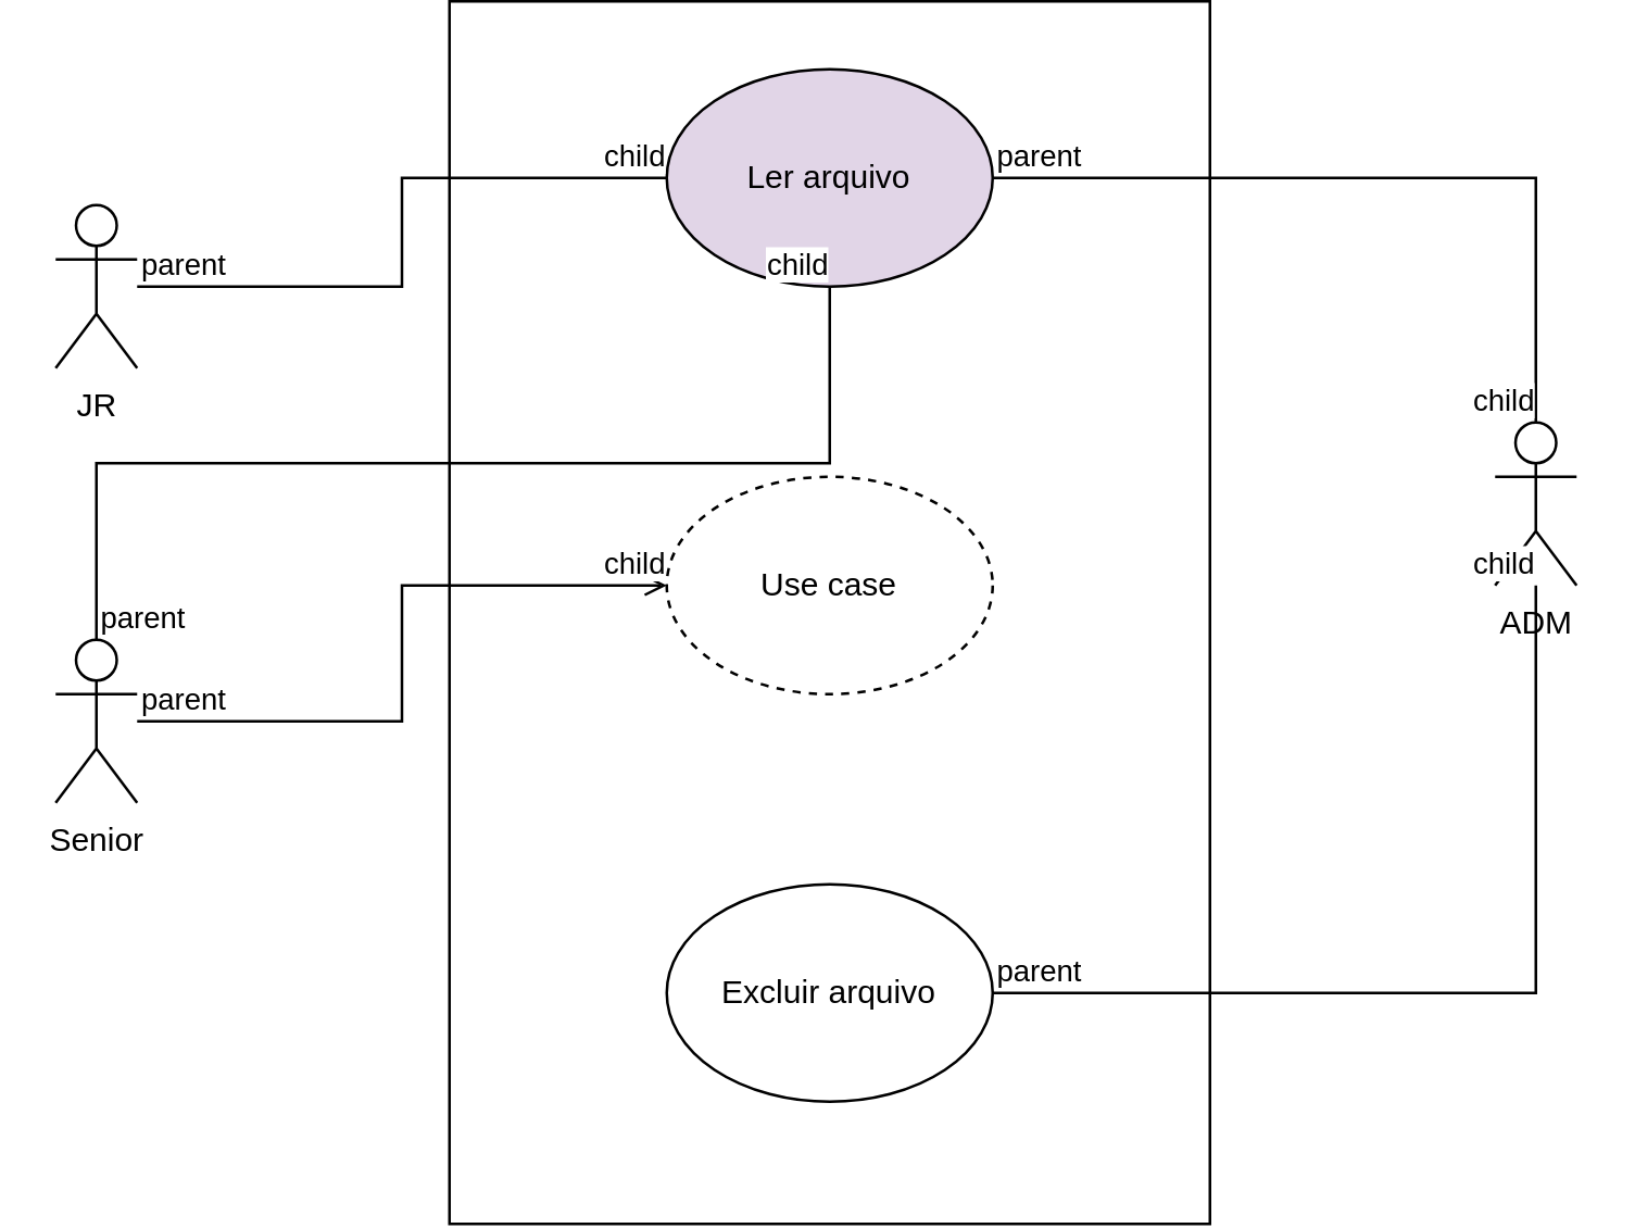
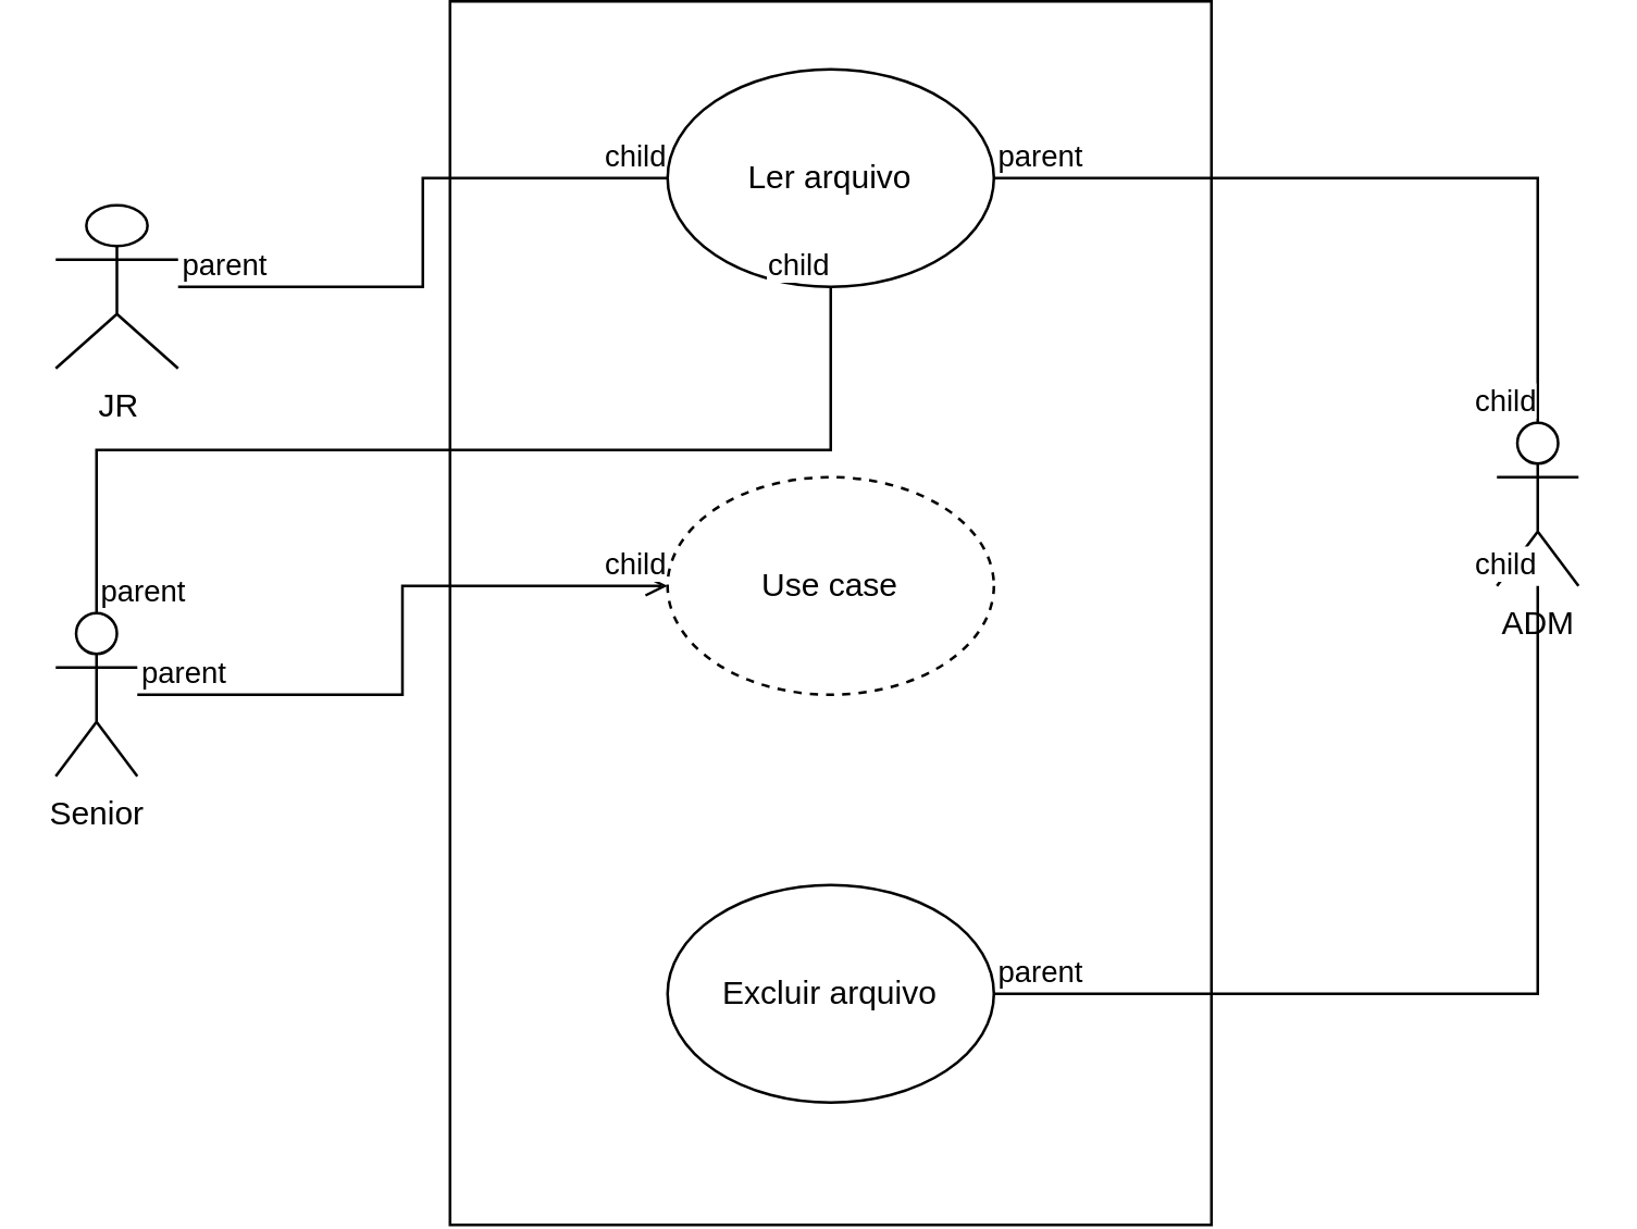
- <mxCell id="5" value="Ler arquivo" style="ellipse;whiteSpace=wrap;html=1;fillColor=#e1d5e7;" vertex="1" parent="1"><mxGeometry x="245" y="20" width="120" height="80" as="geometry" /></mxCell>
+ <mxCell id="5" value="Ler arquivo" style="ellipse;whiteSpace=wrap;html=1;" vertex="1" parent="1"><mxGeometry x="245" y="20" width="120" height="80" as="geometry" /></mxCell>
- <mxCell id="3" value="JR" style="shape=umlActor;verticalLabelPosition=bottom;verticalAlign=top;html=1;outlineConnect=0;" vertex="1" parent="1"><mxGeometry x="20" y="70" width="30" height="60" as="geometry" /></mxCell>
+ <mxCell id="3" value="JR" style="shape=umlActor;verticalLabelPosition=bottom;verticalAlign=top;html=1;outlineConnect=0;" vertex="1" parent="1"><mxGeometry x="20" y="70" width="45" height="60" as="geometry" /></mxCell>
- <mxCell id="4" value="Senior" style="shape=umlActor;verticalLabelPosition=bottom;verticalAlign=top;html=1;outlineConnect=0;" vertex="1" parent="1"><mxGeometry x="20" y="230" width="30" height="60" as="geometry" /></mxCell>
+ <mxCell id="4" value="Senior" style="shape=umlActor;verticalLabelPosition=bottom;verticalAlign=top;html=1;outlineConnect=0;" vertex="1" parent="1"><mxGeometry x="20" y="220" width="30" height="60" as="geometry" /></mxCell>
